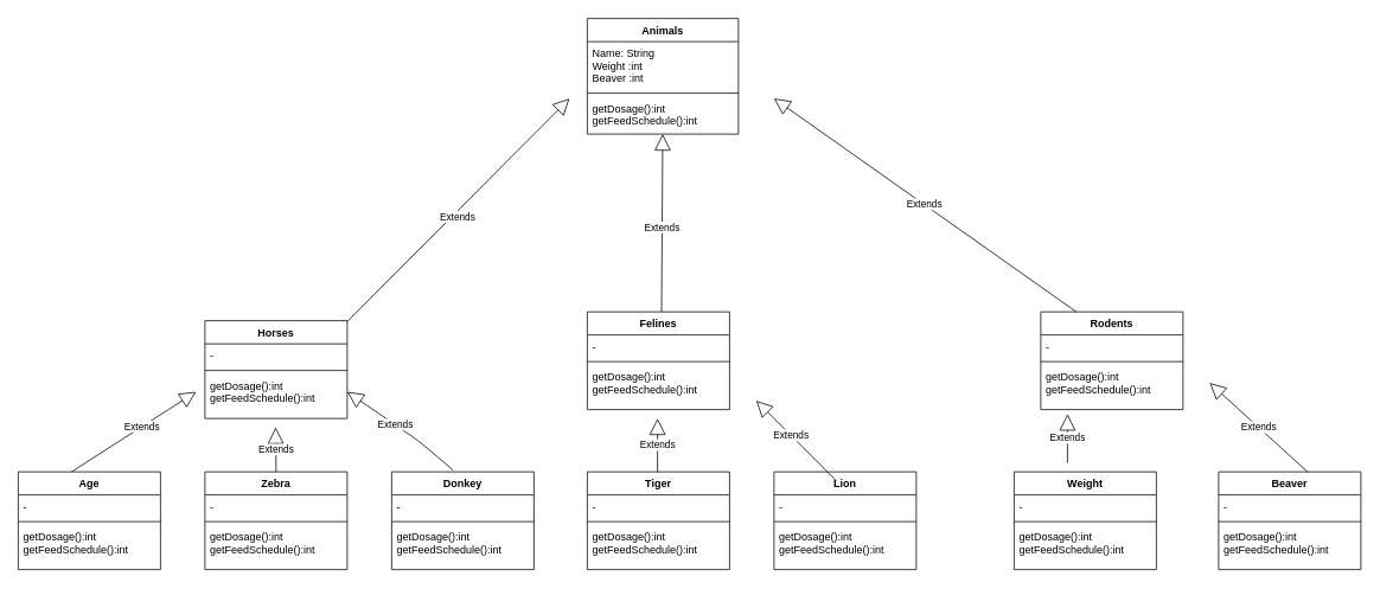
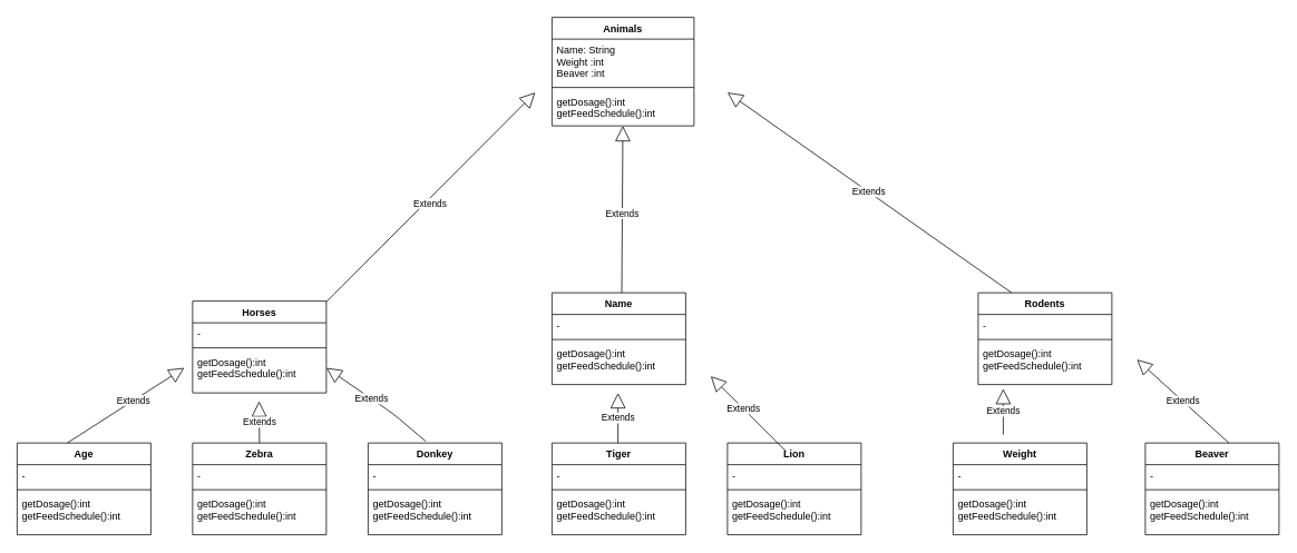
- <mxCell id="10" value="Felines" style="swimlane;fontStyle=1;align=center;verticalAlign=top;childLayout=stackLayout;horizontal=1;startSize=26;horizontalStack=0;resizeParent=1;resizeParentMax=0;resizeLast=0;collapsible=1;marginBottom=0;labelBackgroundColor=none;fontColor=#000000;" vertex="1" parent="1"><mxGeometry x="660" y="350" width="160" height="110" as="geometry" /></mxCell>
+ <mxCell id="10" value="Name" style="swimlane;fontStyle=1;align=center;verticalAlign=top;childLayout=stackLayout;horizontal=1;startSize=26;horizontalStack=0;resizeParent=1;resizeParentMax=0;resizeLast=0;collapsible=1;marginBottom=0;labelBackgroundColor=none;fontColor=#000000;" vertex="1" parent="1"><mxGeometry x="660" y="350" width="160" height="110" as="geometry" /></mxCell>
